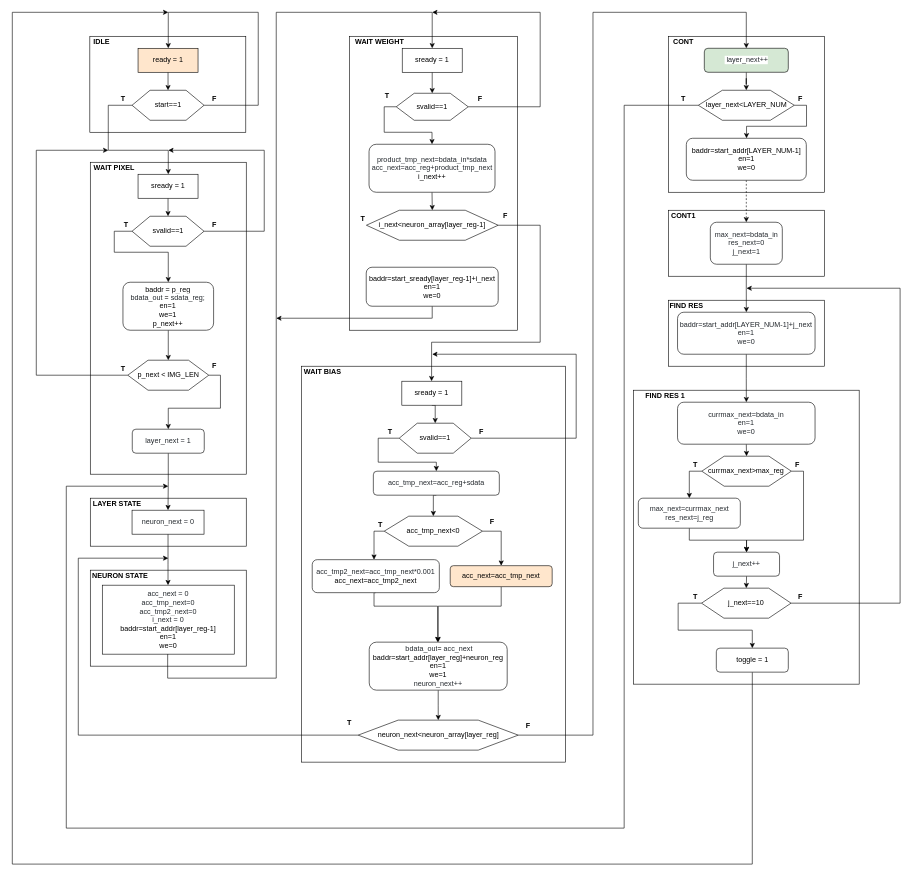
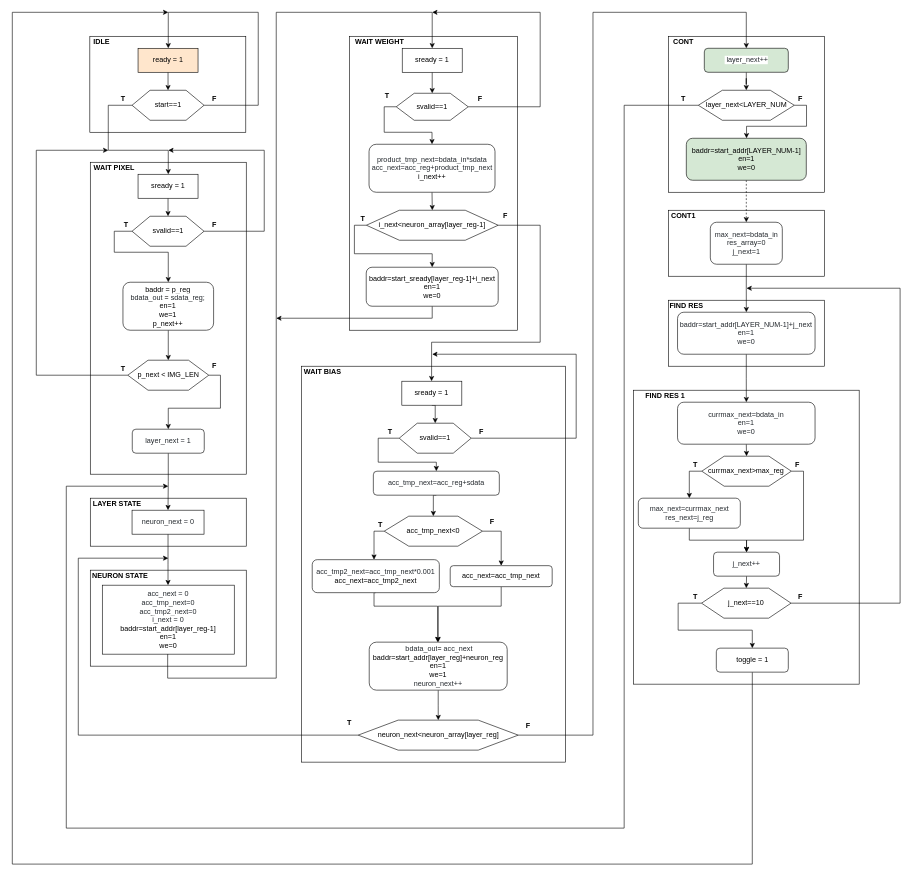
- <mxCell id="70" value="baddr=start_addr[LAYER_NUM-1]&lt;br&gt;en=1&lt;br&gt;we=0&lt;span style=&quot;color: rgb(36 , 41 , 46) ; font-family: , &amp;#34;consolas&amp;#34; , &amp;#34;liberation mono&amp;#34; , &amp;#34;menlo&amp;#34; , monospace ; white-space: pre ; background-color: rgb(255 , 255 , 255)&quot;&gt;&lt;br&gt;&lt;/span&gt;" style="rounded=1;whiteSpace=wrap;html=1;fontStyle=0" parent="1" vertex="1"><mxGeometry x="1143.63" y="230" width="200" height="70" as="geometry" /></mxCell>
+ <mxCell id="70" value="baddr=start_addr[LAYER_NUM-1]&lt;br&gt;en=1&lt;br&gt;we=0&lt;span style=&quot;color: rgb(36 , 41 , 46) ; font-family: , &amp;#34;consolas&amp;#34; , &amp;#34;liberation mono&amp;#34; , &amp;#34;menlo&amp;#34; , monospace ; white-space: pre ; background-color: rgb(255 , 255 , 255)&quot;&gt;&lt;br&gt;&lt;/span&gt;" style="rounded=1;whiteSpace=wrap;html=1;fontStyle=0;fillColor=#d5e8d4;" parent="1" vertex="1"><mxGeometry x="1143.63" y="230" width="200" height="70" as="geometry" /></mxCell>
+ <mxCell id="45" style="edgeStyle=orthogonalEdgeStyle;rounded=0;orthogonalLoop=1;jettySize=auto;html=1;exitX=0;exitY=0.5;exitDx=0;exitDy=0;entryX=0.5;entryY=0;entryDx=0;entryDy=0;" parent="1" source="47" target="39" edge="1"><mxGeometry relative="1" as="geometry"><mxPoint x="540" y="420" as="targetPoint" /></mxGeometry></mxCell>
- <mxCell id="78" value="&lt;font color=&quot;#24292e&quot;&gt;&lt;span style=&quot;white-space: pre ; background-color: rgb(255 , 255 , 255)&quot;&gt;max_next=bdata_in&lt;br/&gt;res_next=0&lt;br/&gt;j_next=1&lt;br/&gt;&lt;/span&gt;&lt;/font&gt;" style="rounded=1;whiteSpace=wrap;html=1;fontStyle=0" parent="1" vertex="1"><mxGeometry x="1183.64" y="370" width="120" height="70" as="geometry" /></mxCell>
+ <mxCell id="78" value="&lt;font color=&quot;#24292e&quot;&gt;&lt;span style=&quot;white-space: pre ; background-color: rgb(255 , 255 , 255)&quot;&gt;max_next=bdata_in&lt;br/&gt;res_array=0&lt;br/&gt;j_next=1&lt;br/&gt;&lt;/span&gt;&lt;/font&gt;" style="rounded=1;whiteSpace=wrap;html=1;fontStyle=0" parent="1" vertex="1"><mxGeometry x="1183.64" y="370" width="120" height="70" as="geometry" /></mxCell>
- <mxCell id="60" value="acc_next=acc_tmp_next" style="rounded=1;whiteSpace=wrap;html=1;fontStyle=0;fillColor=#ffe6cc;" parent="1" vertex="1"><mxGeometry x="750.01" y="942.5" width="170" height="35" as="geometry" /></mxCell>
+ <mxCell id="60" value="acc_next=acc_tmp_next" style="rounded=1;whiteSpace=wrap;html=1;fontStyle=0" parent="1" vertex="1"><mxGeometry x="750.01" y="942.5" width="170" height="35" as="geometry" /></mxCell>
